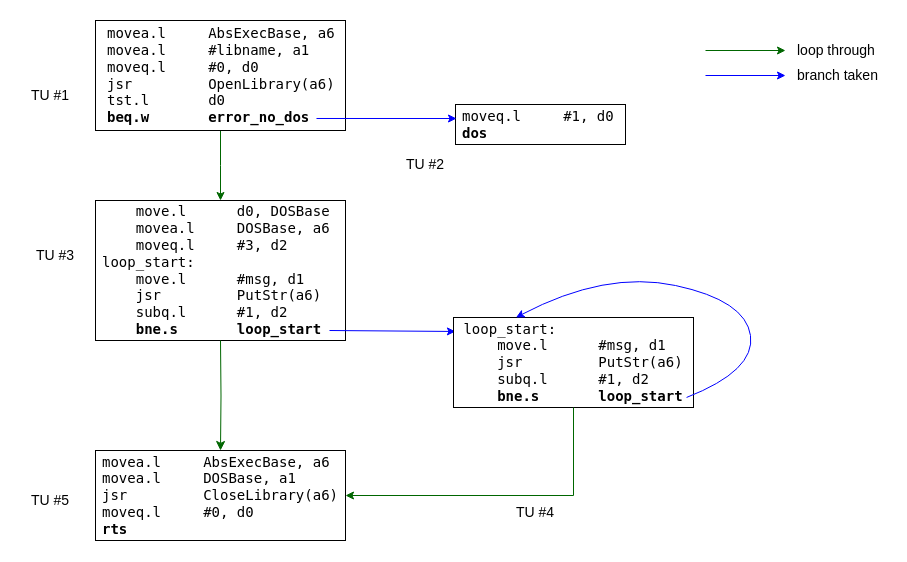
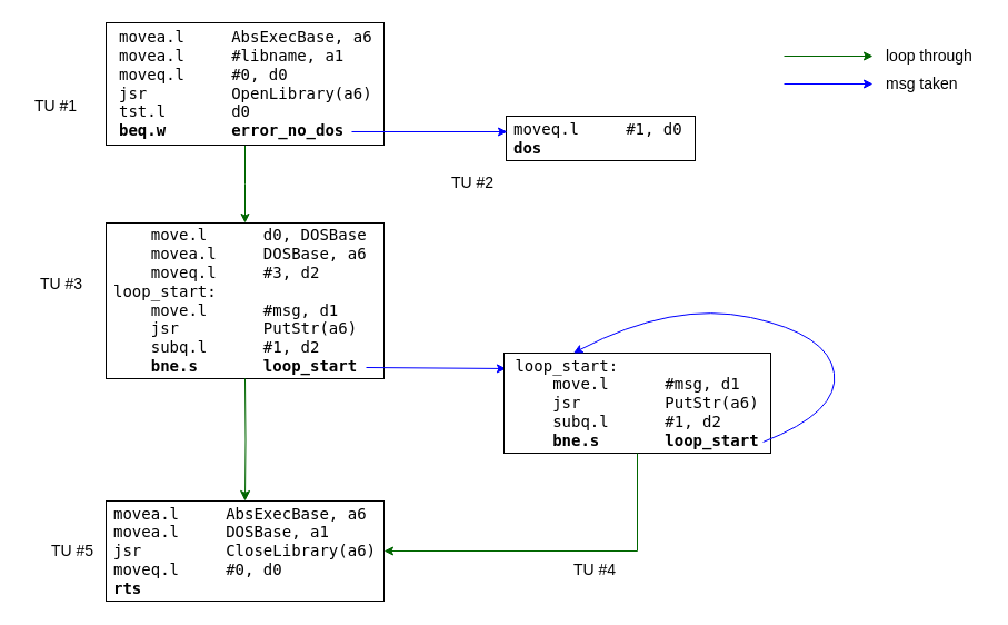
- <mxCell id="27" value="&lt;font style=&quot;font-size: 14px&quot;&gt;branch taken&lt;/font&gt;" style="text;html=1;strokeColor=none;fillColor=none;align=left;verticalAlign=middle;whiteSpace=wrap;rounded=0;" parent="1" vertex="1"><mxGeometry x="795" y="65" width="90" height="20" as="geometry" /></mxCell>
+ <mxCell id="27" value="&lt;font style=&quot;font-size: 14px&quot;&gt;msg taken&lt;/font&gt;" style="text;html=1;strokeColor=none;fillColor=none;align=left;verticalAlign=middle;whiteSpace=wrap;rounded=0;" parent="1" vertex="1"><mxGeometry x="795" y="65" width="90" height="20" as="geometry" /></mxCell>
- <mxCell id="22" value="&lt;font style=&quot;font-size: 14px&quot;&gt;TU #5&lt;/font&gt;" style="text;html=1;strokeColor=none;fillColor=none;align=center;verticalAlign=middle;whiteSpace=wrap;rounded=0;" parent="1" vertex="1"><mxGeometry x="20" y="490" width="60" height="20" as="geometry" /></mxCell>
+ <mxCell id="22" value="&lt;font style=&quot;font-size: 14px&quot;&gt;TU #5&lt;/font&gt;" style="text;html=1;strokeColor=none;fillColor=none;align=center;verticalAlign=middle;whiteSpace=wrap;rounded=0;" parent="1" vertex="1"><mxGeometry x="35" y="485" width="60" height="20" as="geometry" /></mxCell>
